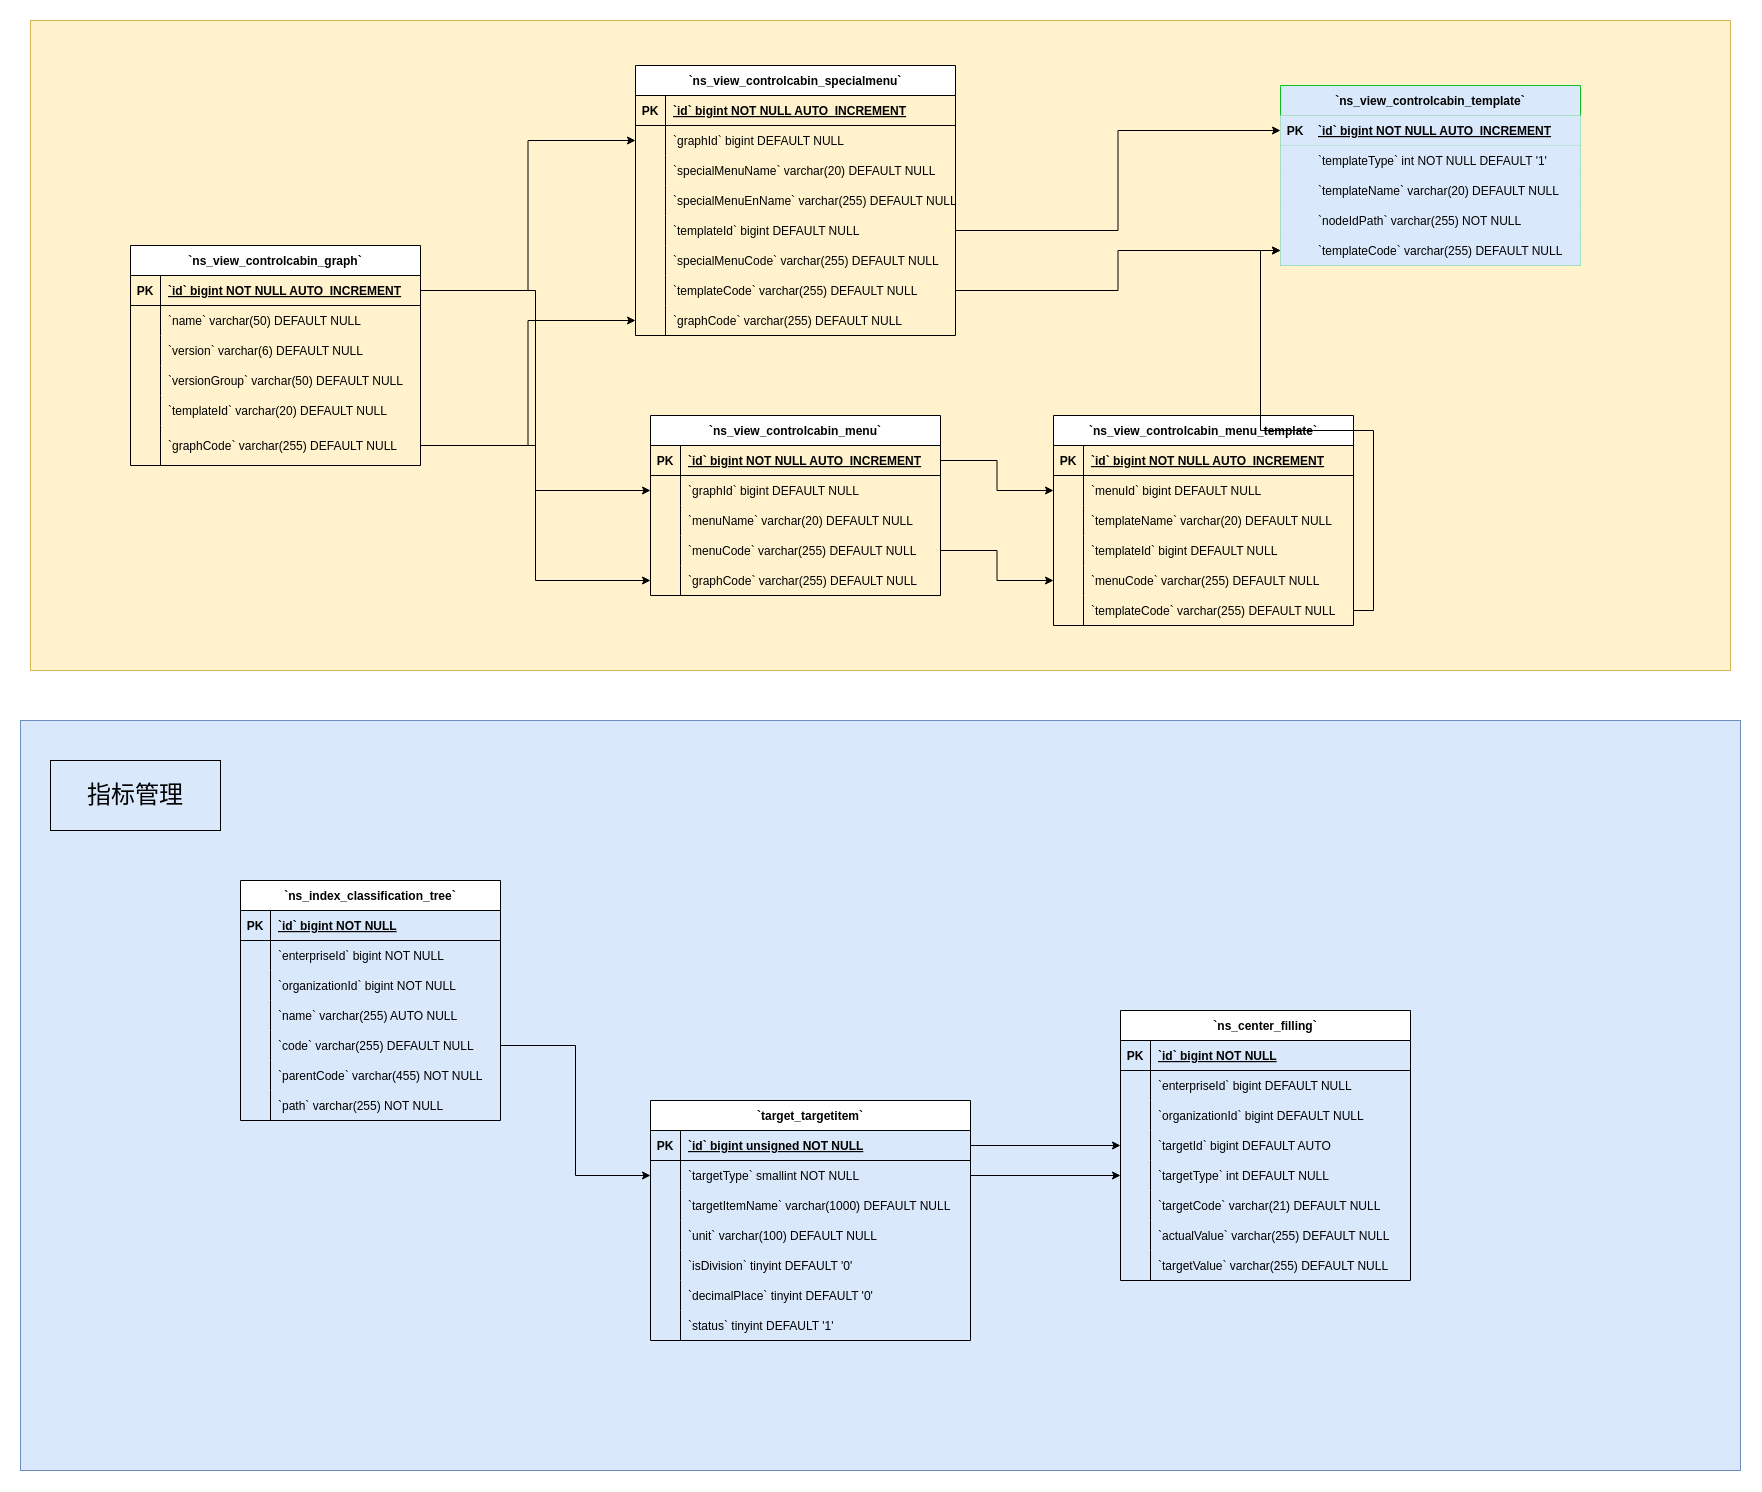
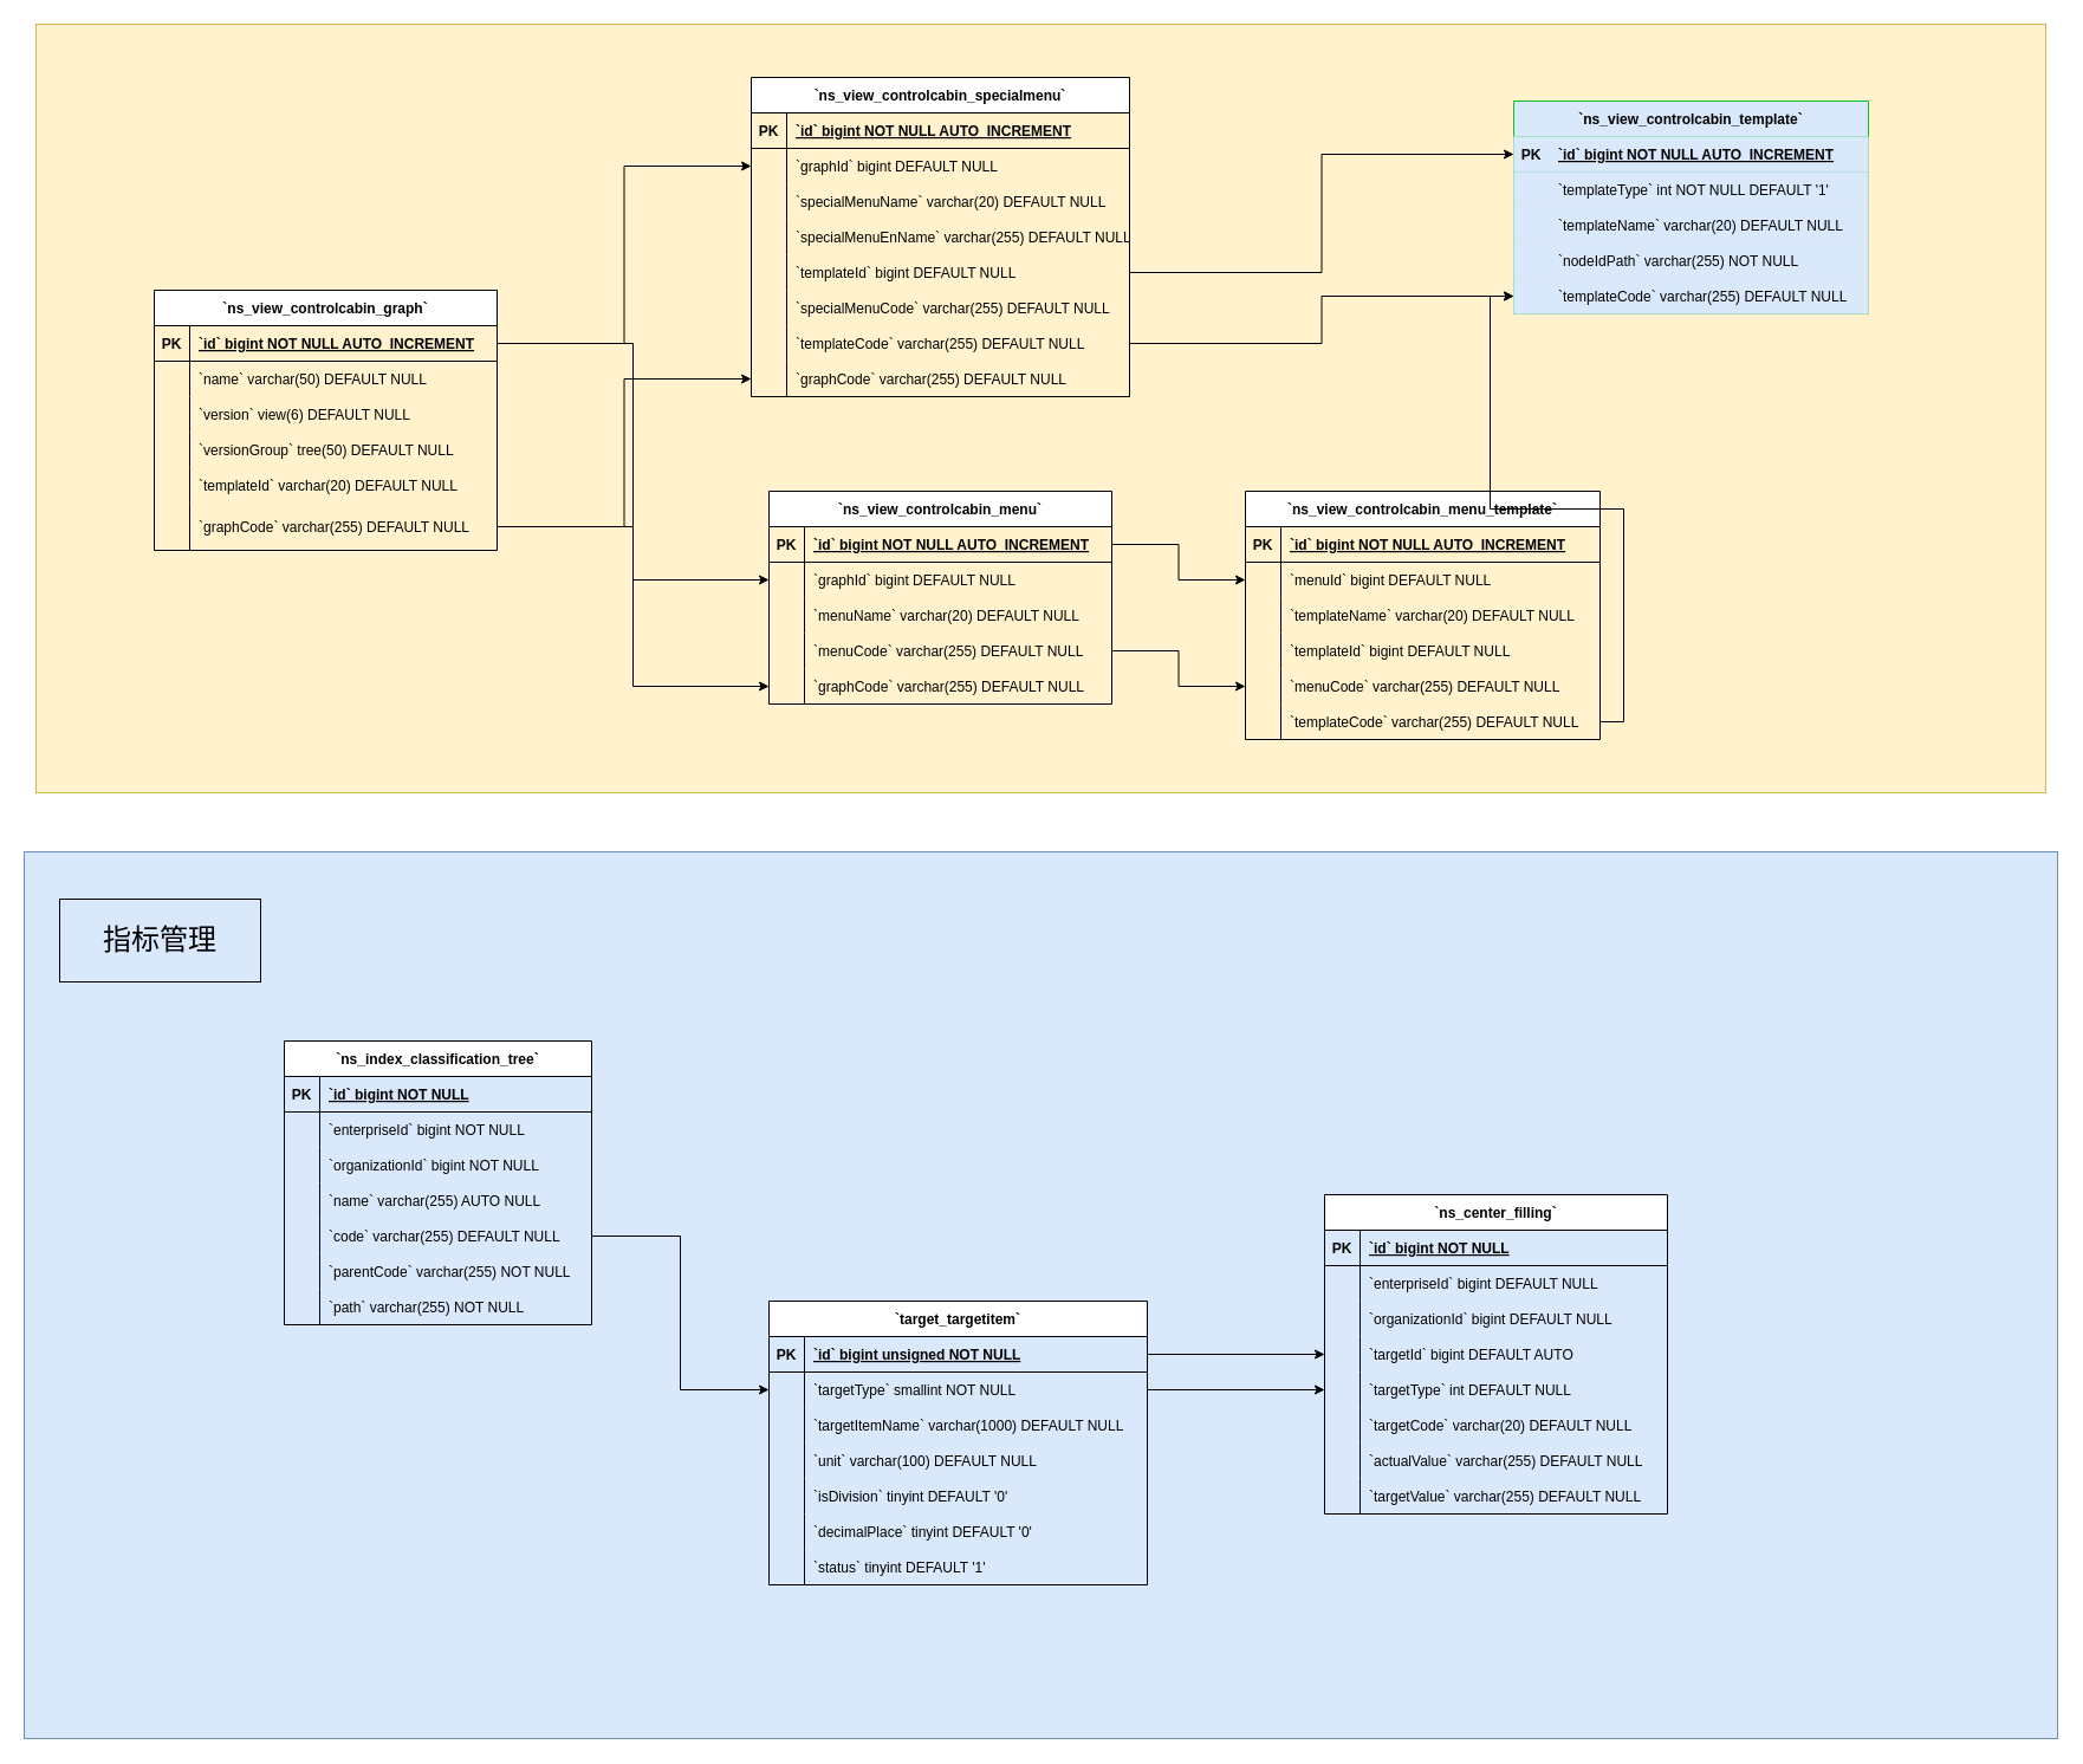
- <mxCell id="29" value="`version` varchar(6) DEFAULT NULL" style="shape=partialRectangle;overflow=hidden;connectable=0;fillColor=none;align=left;strokeColor=inherit;top=0;left=0;bottom=0;right=0;spacingLeft=6;" vertex="1" parent="27"><mxGeometry x="30" width="260" height="30" as="geometry"><mxRectangle width="260" height="30" as="alternateBounds" /></mxGeometry></mxCell>
+ <mxCell id="29" value="`version` view(6) DEFAULT NULL" style="shape=partialRectangle;overflow=hidden;connectable=0;fillColor=none;align=left;strokeColor=inherit;top=0;left=0;bottom=0;right=0;spacingLeft=6;" vertex="1" parent="27"><mxGeometry x="30" width="260" height="30" as="geometry"><mxRectangle width="260" height="30" as="alternateBounds" /></mxGeometry></mxCell>
- <mxCell id="32" value="`versionGroup` varchar(50) DEFAULT NULL" style="shape=partialRectangle;overflow=hidden;connectable=0;fillColor=none;align=left;strokeColor=inherit;top=0;left=0;bottom=0;right=0;spacingLeft=6;" vertex="1" parent="30"><mxGeometry x="30" width="260" height="30" as="geometry"><mxRectangle width="260" height="30" as="alternateBounds" /></mxGeometry></mxCell>
+ <mxCell id="32" value="`versionGroup` tree(50) DEFAULT NULL" style="shape=partialRectangle;overflow=hidden;connectable=0;fillColor=none;align=left;strokeColor=inherit;top=0;left=0;bottom=0;right=0;spacingLeft=6;" vertex="1" parent="30"><mxGeometry x="30" width="260" height="30" as="geometry"><mxRectangle width="260" height="30" as="alternateBounds" /></mxGeometry></mxCell>
- <mxCell id="153" value="`parentCode` varchar(455) NOT NULL" style="shape=partialRectangle;overflow=hidden;connectable=0;fillColor=none;align=left;strokeColor=inherit;top=0;left=0;bottom=0;right=0;spacingLeft=6;" vertex="1" parent="151"><mxGeometry x="30" width="230" height="30" as="geometry"><mxRectangle width="230" height="30" as="alternateBounds" /></mxGeometry></mxCell>
+ <mxCell id="153" value="`parentCode` varchar(255) NOT NULL" style="shape=partialRectangle;overflow=hidden;connectable=0;fillColor=none;align=left;strokeColor=inherit;top=0;left=0;bottom=0;right=0;spacingLeft=6;" vertex="1" parent="151"><mxGeometry x="30" width="230" height="30" as="geometry"><mxRectangle width="230" height="30" as="alternateBounds" /></mxGeometry></mxCell>
- <mxCell id="128" value="`targetCode` varchar(21) DEFAULT NULL" style="shape=partialRectangle;overflow=hidden;connectable=0;fillColor=none;align=left;strokeColor=inherit;top=0;left=0;bottom=0;right=0;spacingLeft=6;" vertex="1" parent="126"><mxGeometry x="30" width="260" height="30" as="geometry"><mxRectangle width="260" height="30" as="alternateBounds" /></mxGeometry></mxCell>
+ <mxCell id="128" value="`targetCode` varchar(20) DEFAULT NULL" style="shape=partialRectangle;overflow=hidden;connectable=0;fillColor=none;align=left;strokeColor=inherit;top=0;left=0;bottom=0;right=0;spacingLeft=6;" vertex="1" parent="126"><mxGeometry x="30" width="260" height="30" as="geometry"><mxRectangle width="260" height="30" as="alternateBounds" /></mxGeometry></mxCell>
